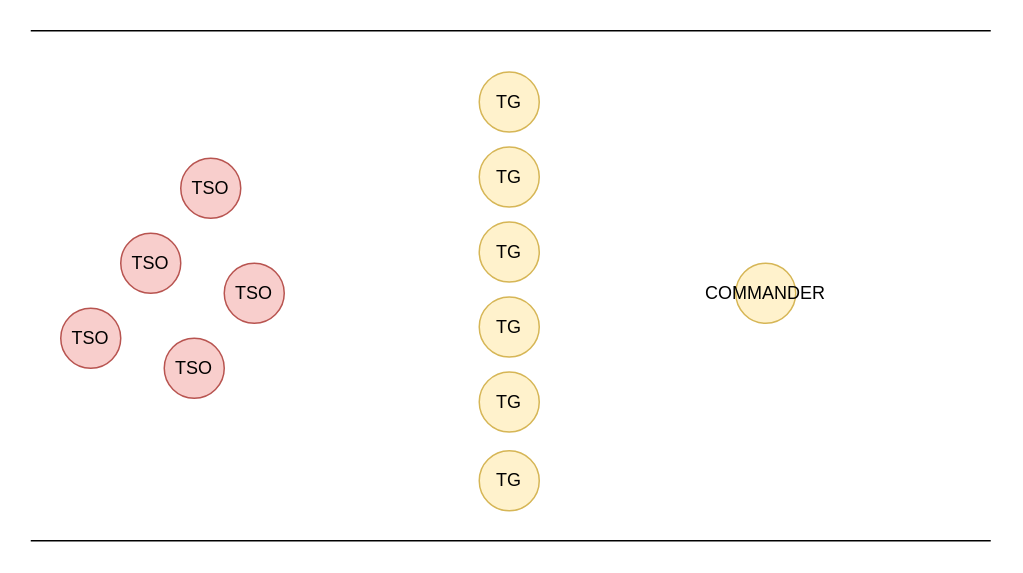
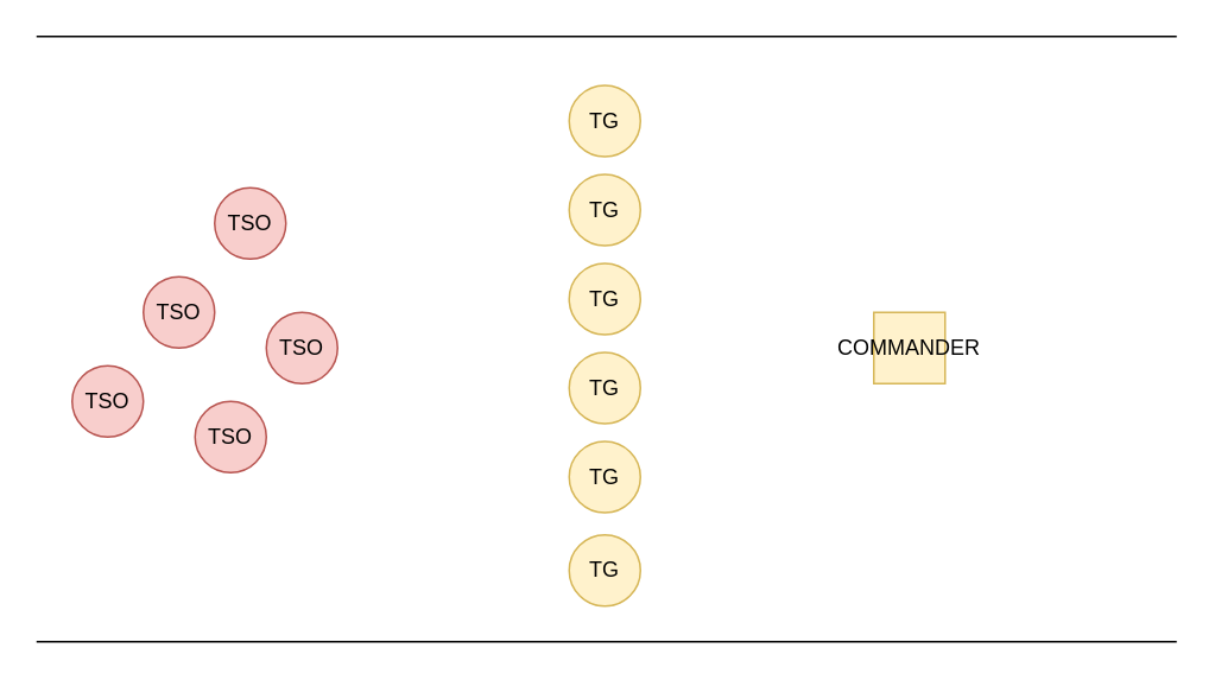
- <mxCell id="2" value="COMMANDER" style="ellipse;whiteSpace=wrap;html=1;aspect=fixed;fillColor=#fff2cc;strokeColor=#d6b656;" vertex="1" parent="1"><mxGeometry x="490" y="175" width="40" height="40" as="geometry" /></mxCell>
+ <mxCell id="2" value="COMMANDER" style="whiteSpace=wrap;html=1;aspect=fixed;fillColor=#fff2cc;strokeColor=#d6b656;rounded=0;" vertex="1" parent="1"><mxGeometry x="490" y="175" width="40" height="40" as="geometry" /></mxCell>
